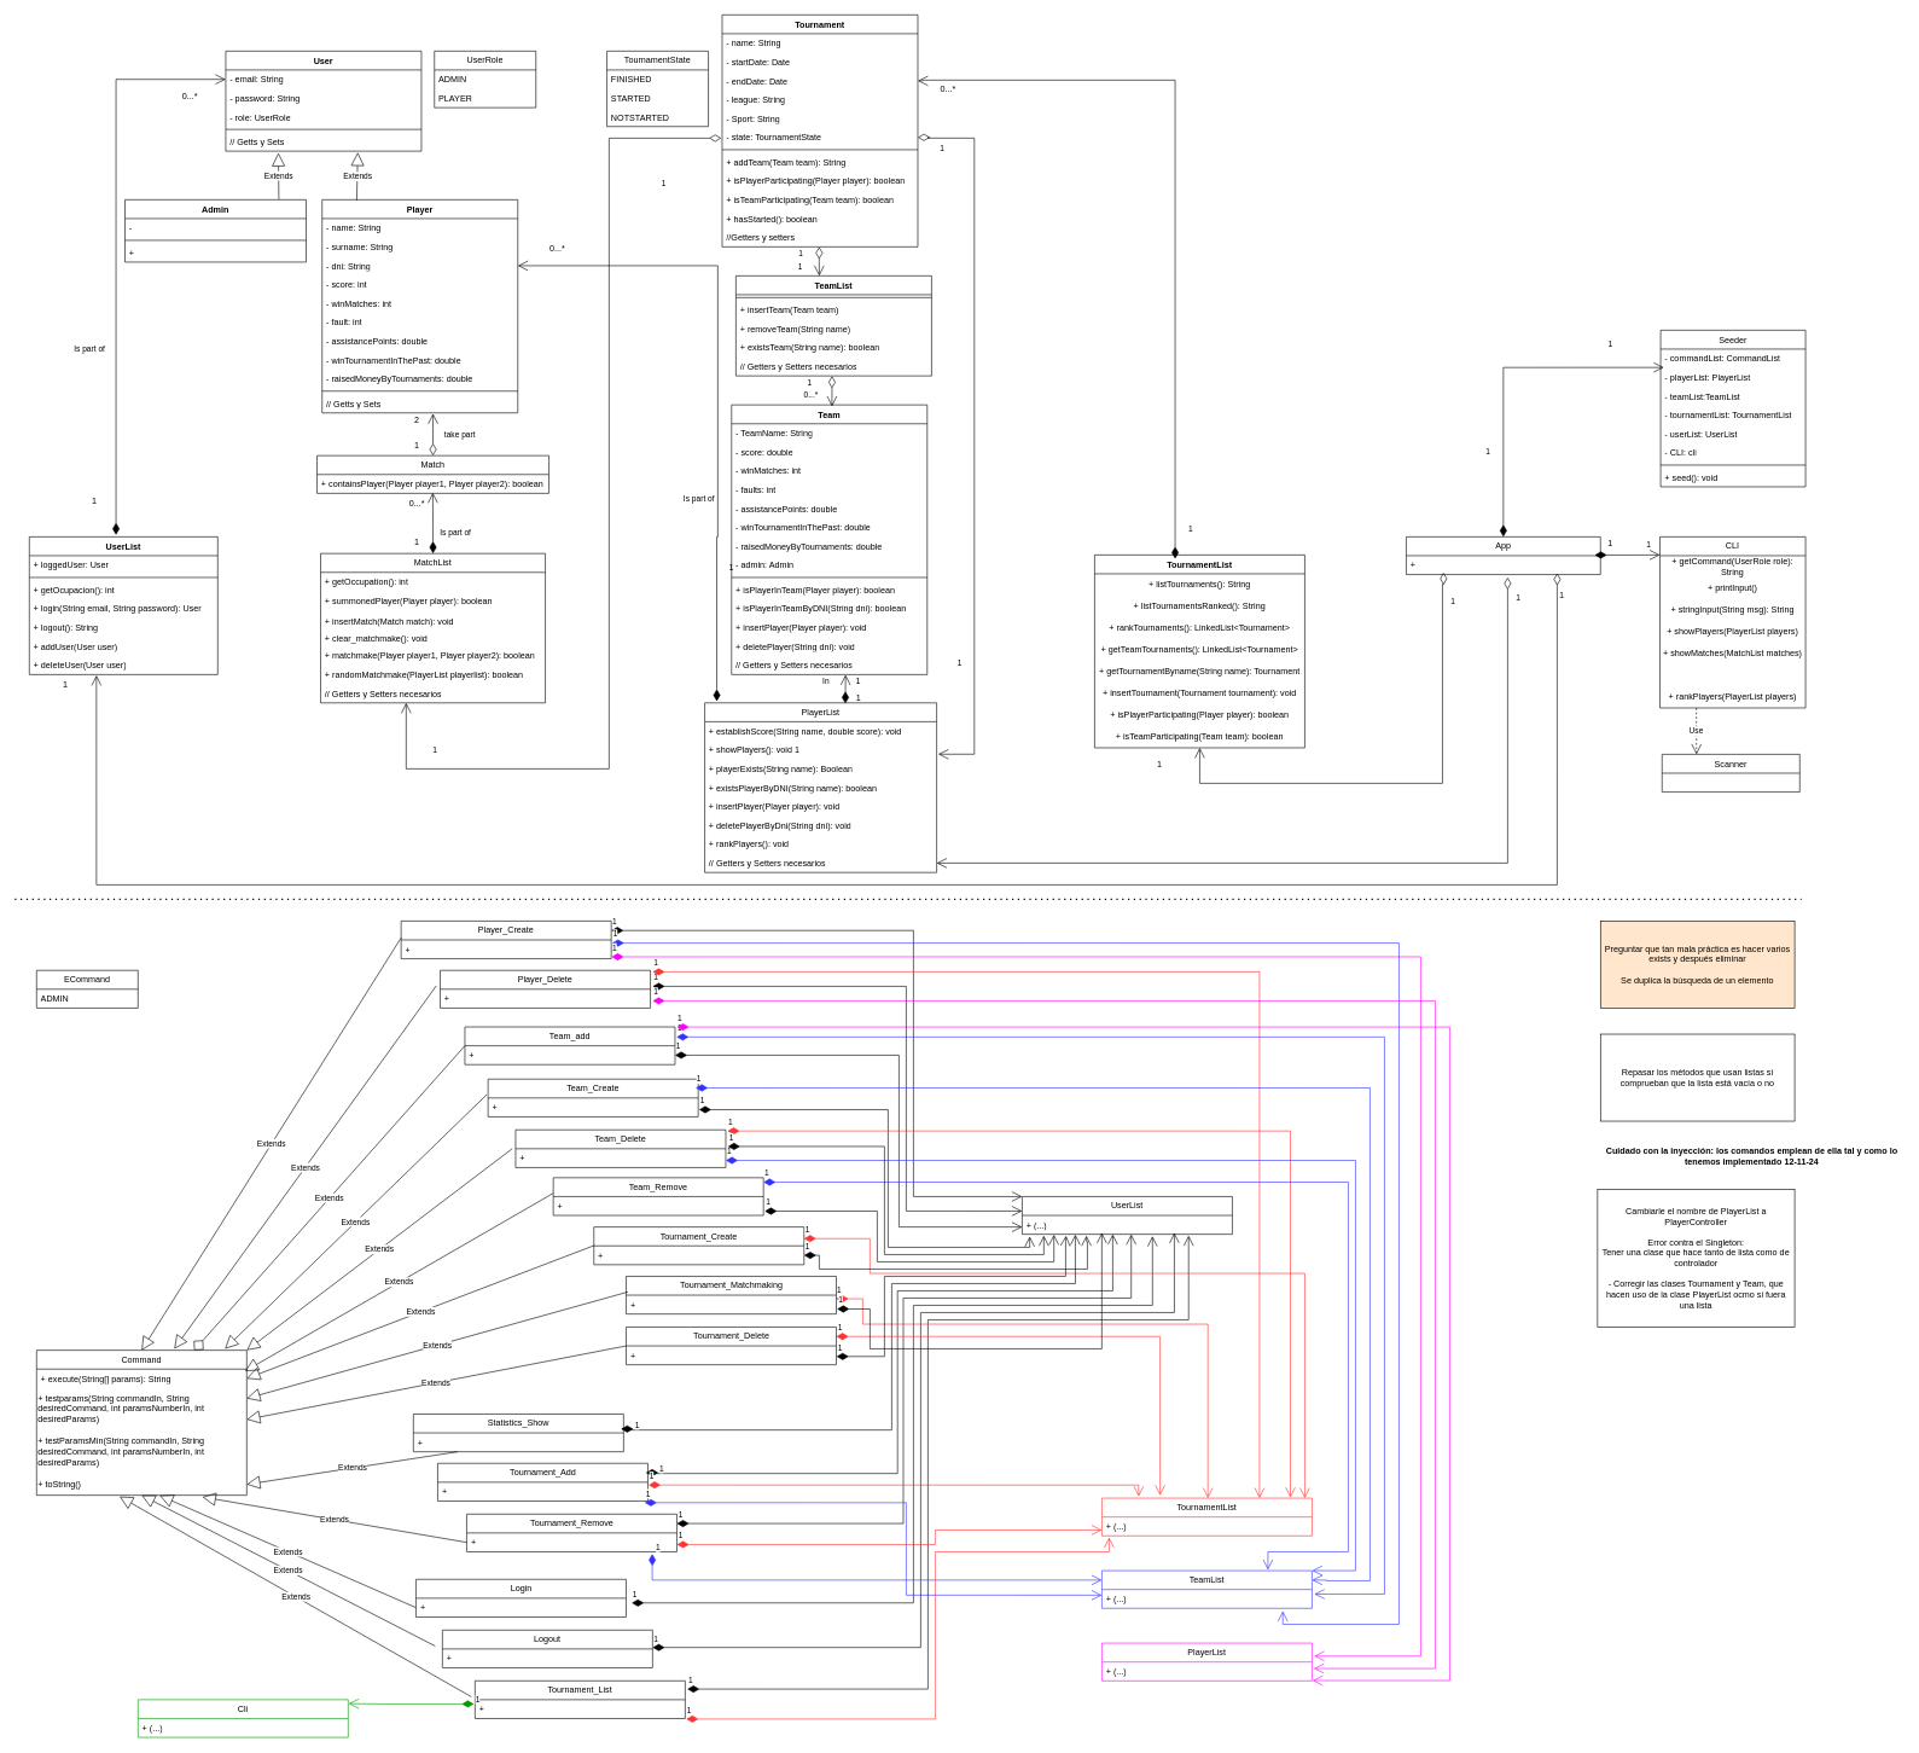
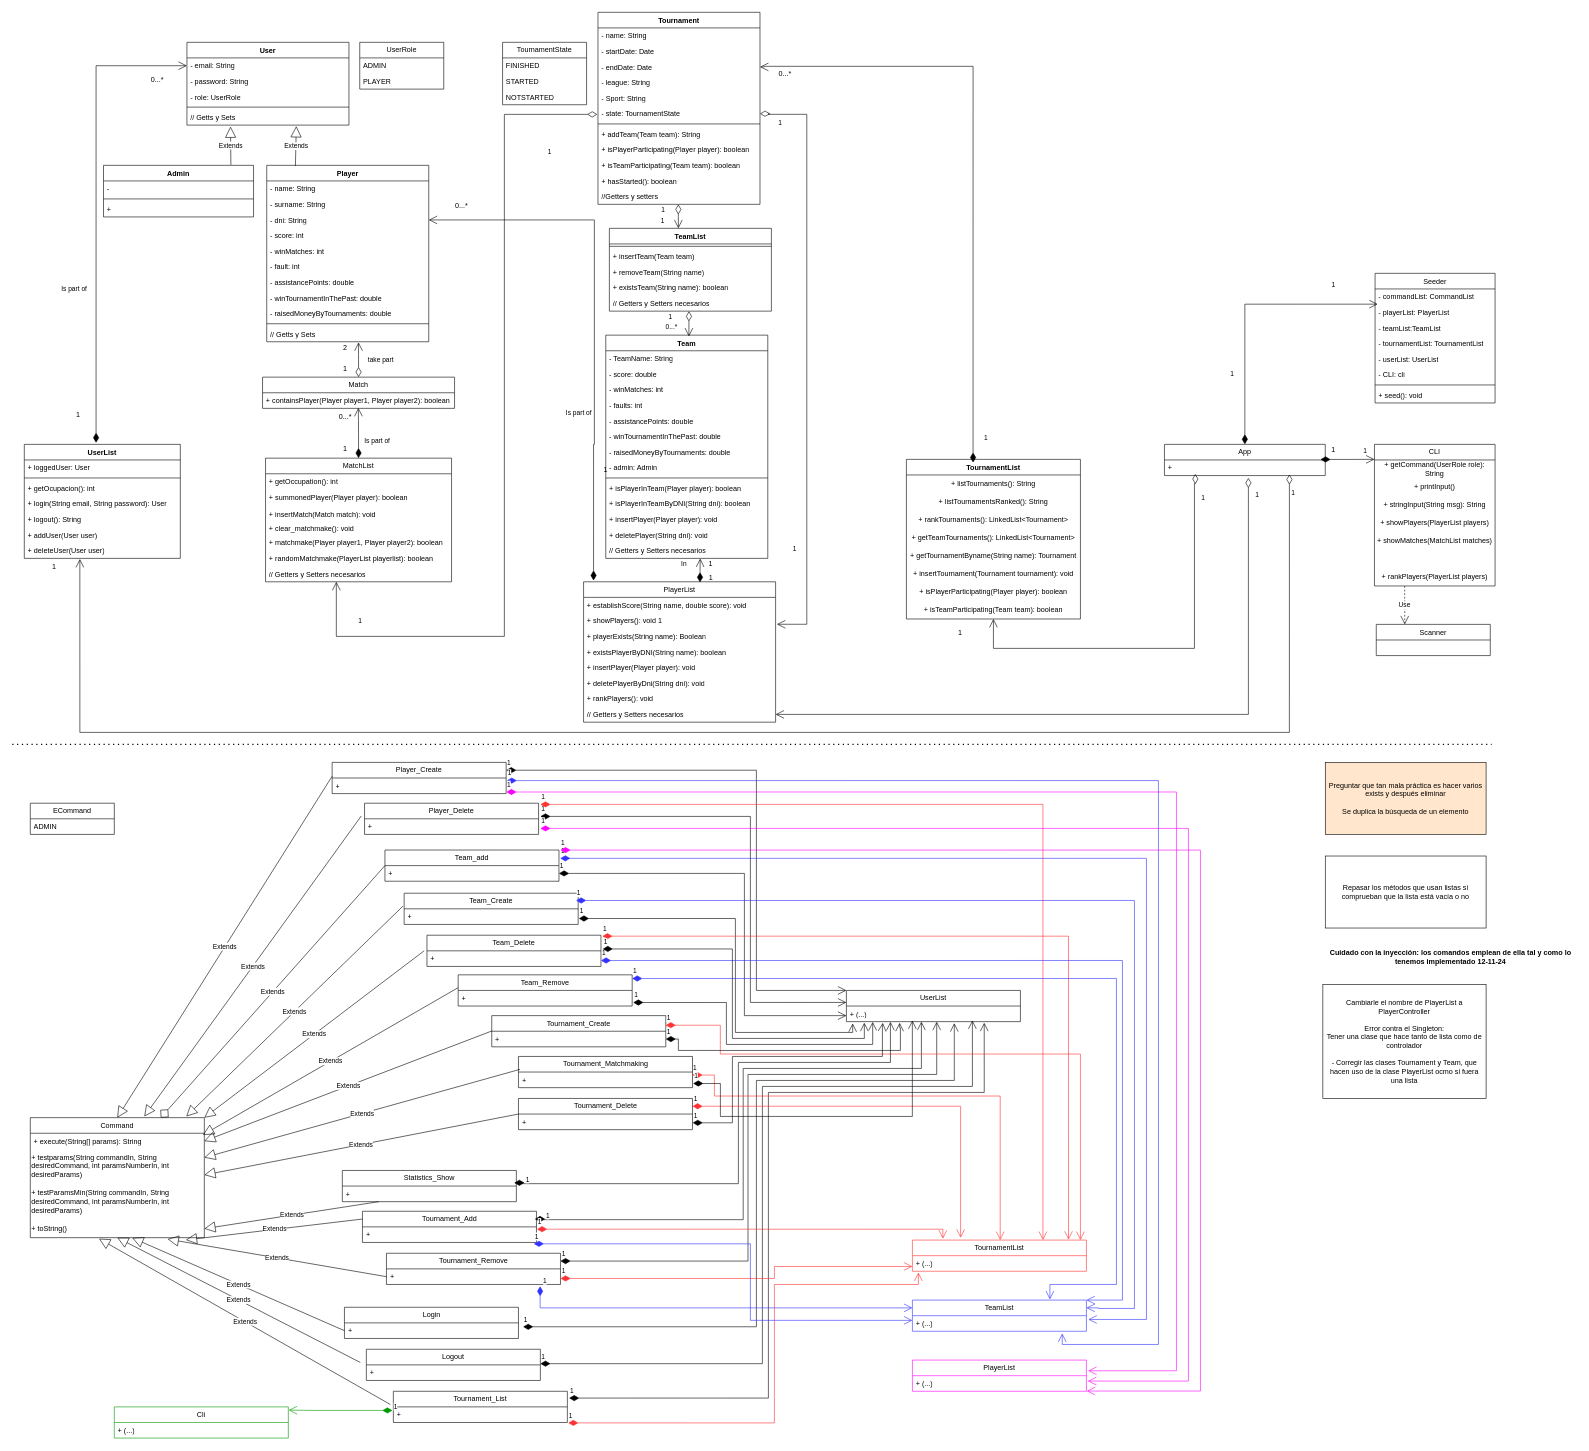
+ <mxCell id="206" value="Extends" style="endArrow=block;endSize=16;endFill=0;html=1;rounded=0;exitX=0;exitY=0.25;exitDx=0;exitDy=0;entryX=0.894;entryY=1.127;entryDx=0;entryDy=0;entryPerimeter=0;" edge="1" parent="1" source="121" target="101"><mxGeometry width="160" relative="1" as="geometry"><mxPoint x="612" y="1986" as="sourcePoint" /><mxPoint x="430" y="1965" as="targetPoint" /></mxGeometry></mxCell>
